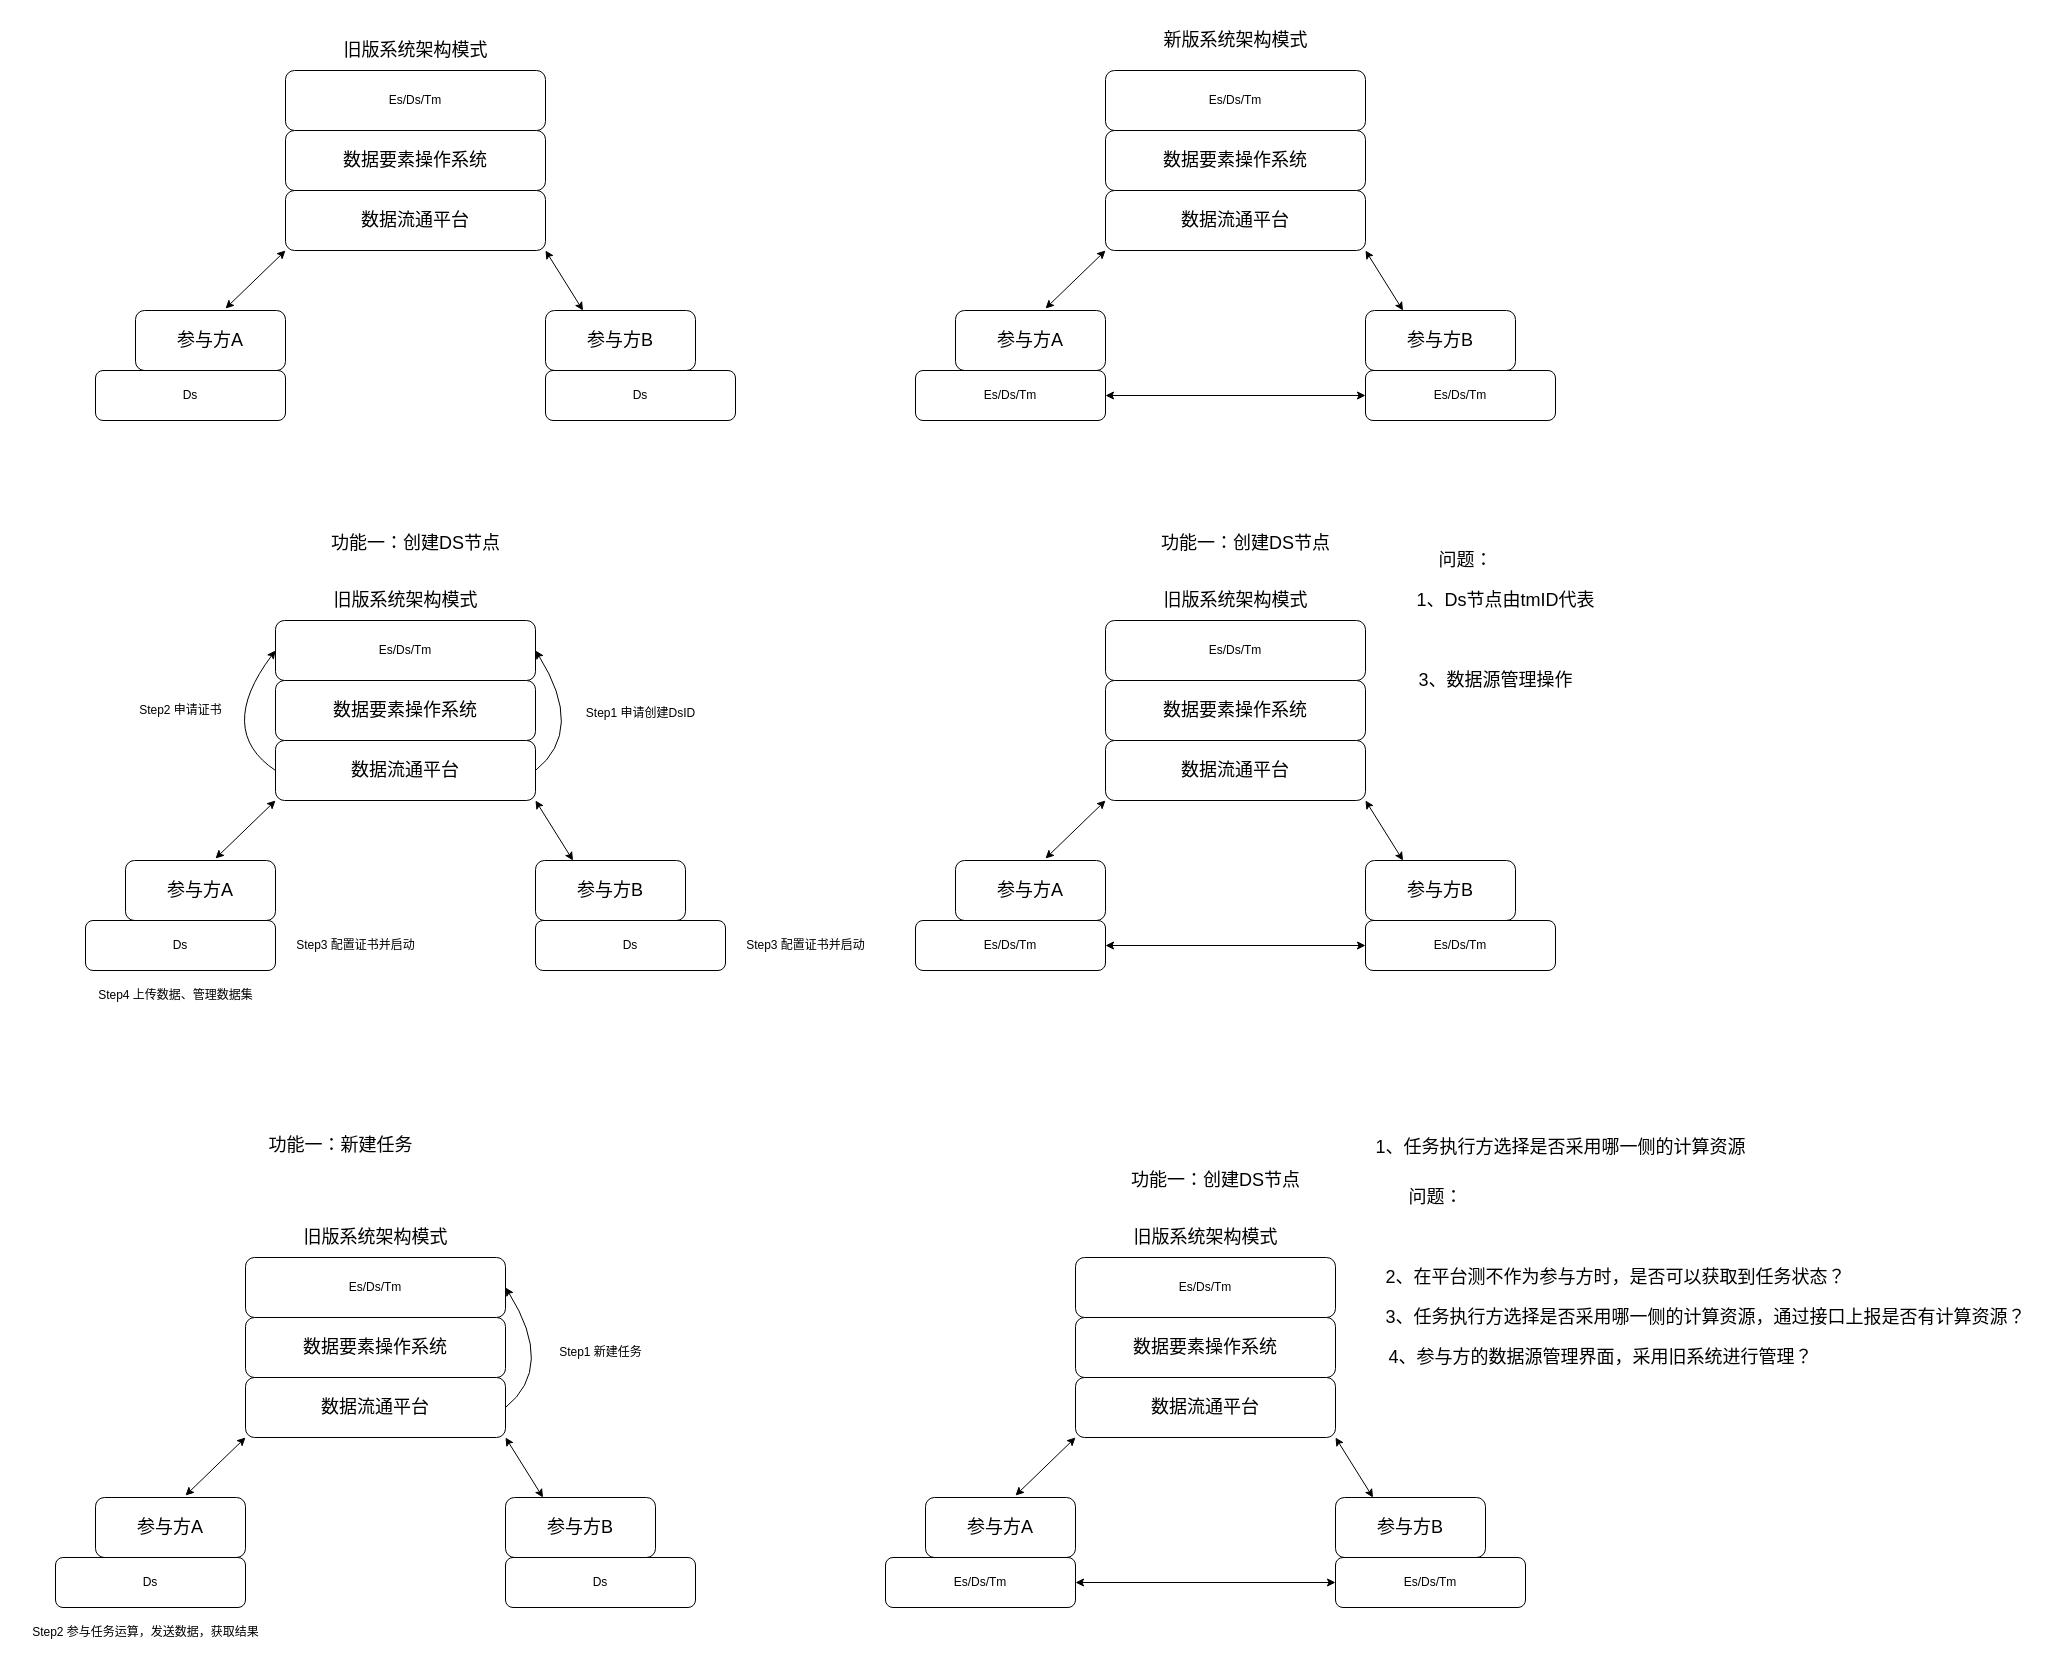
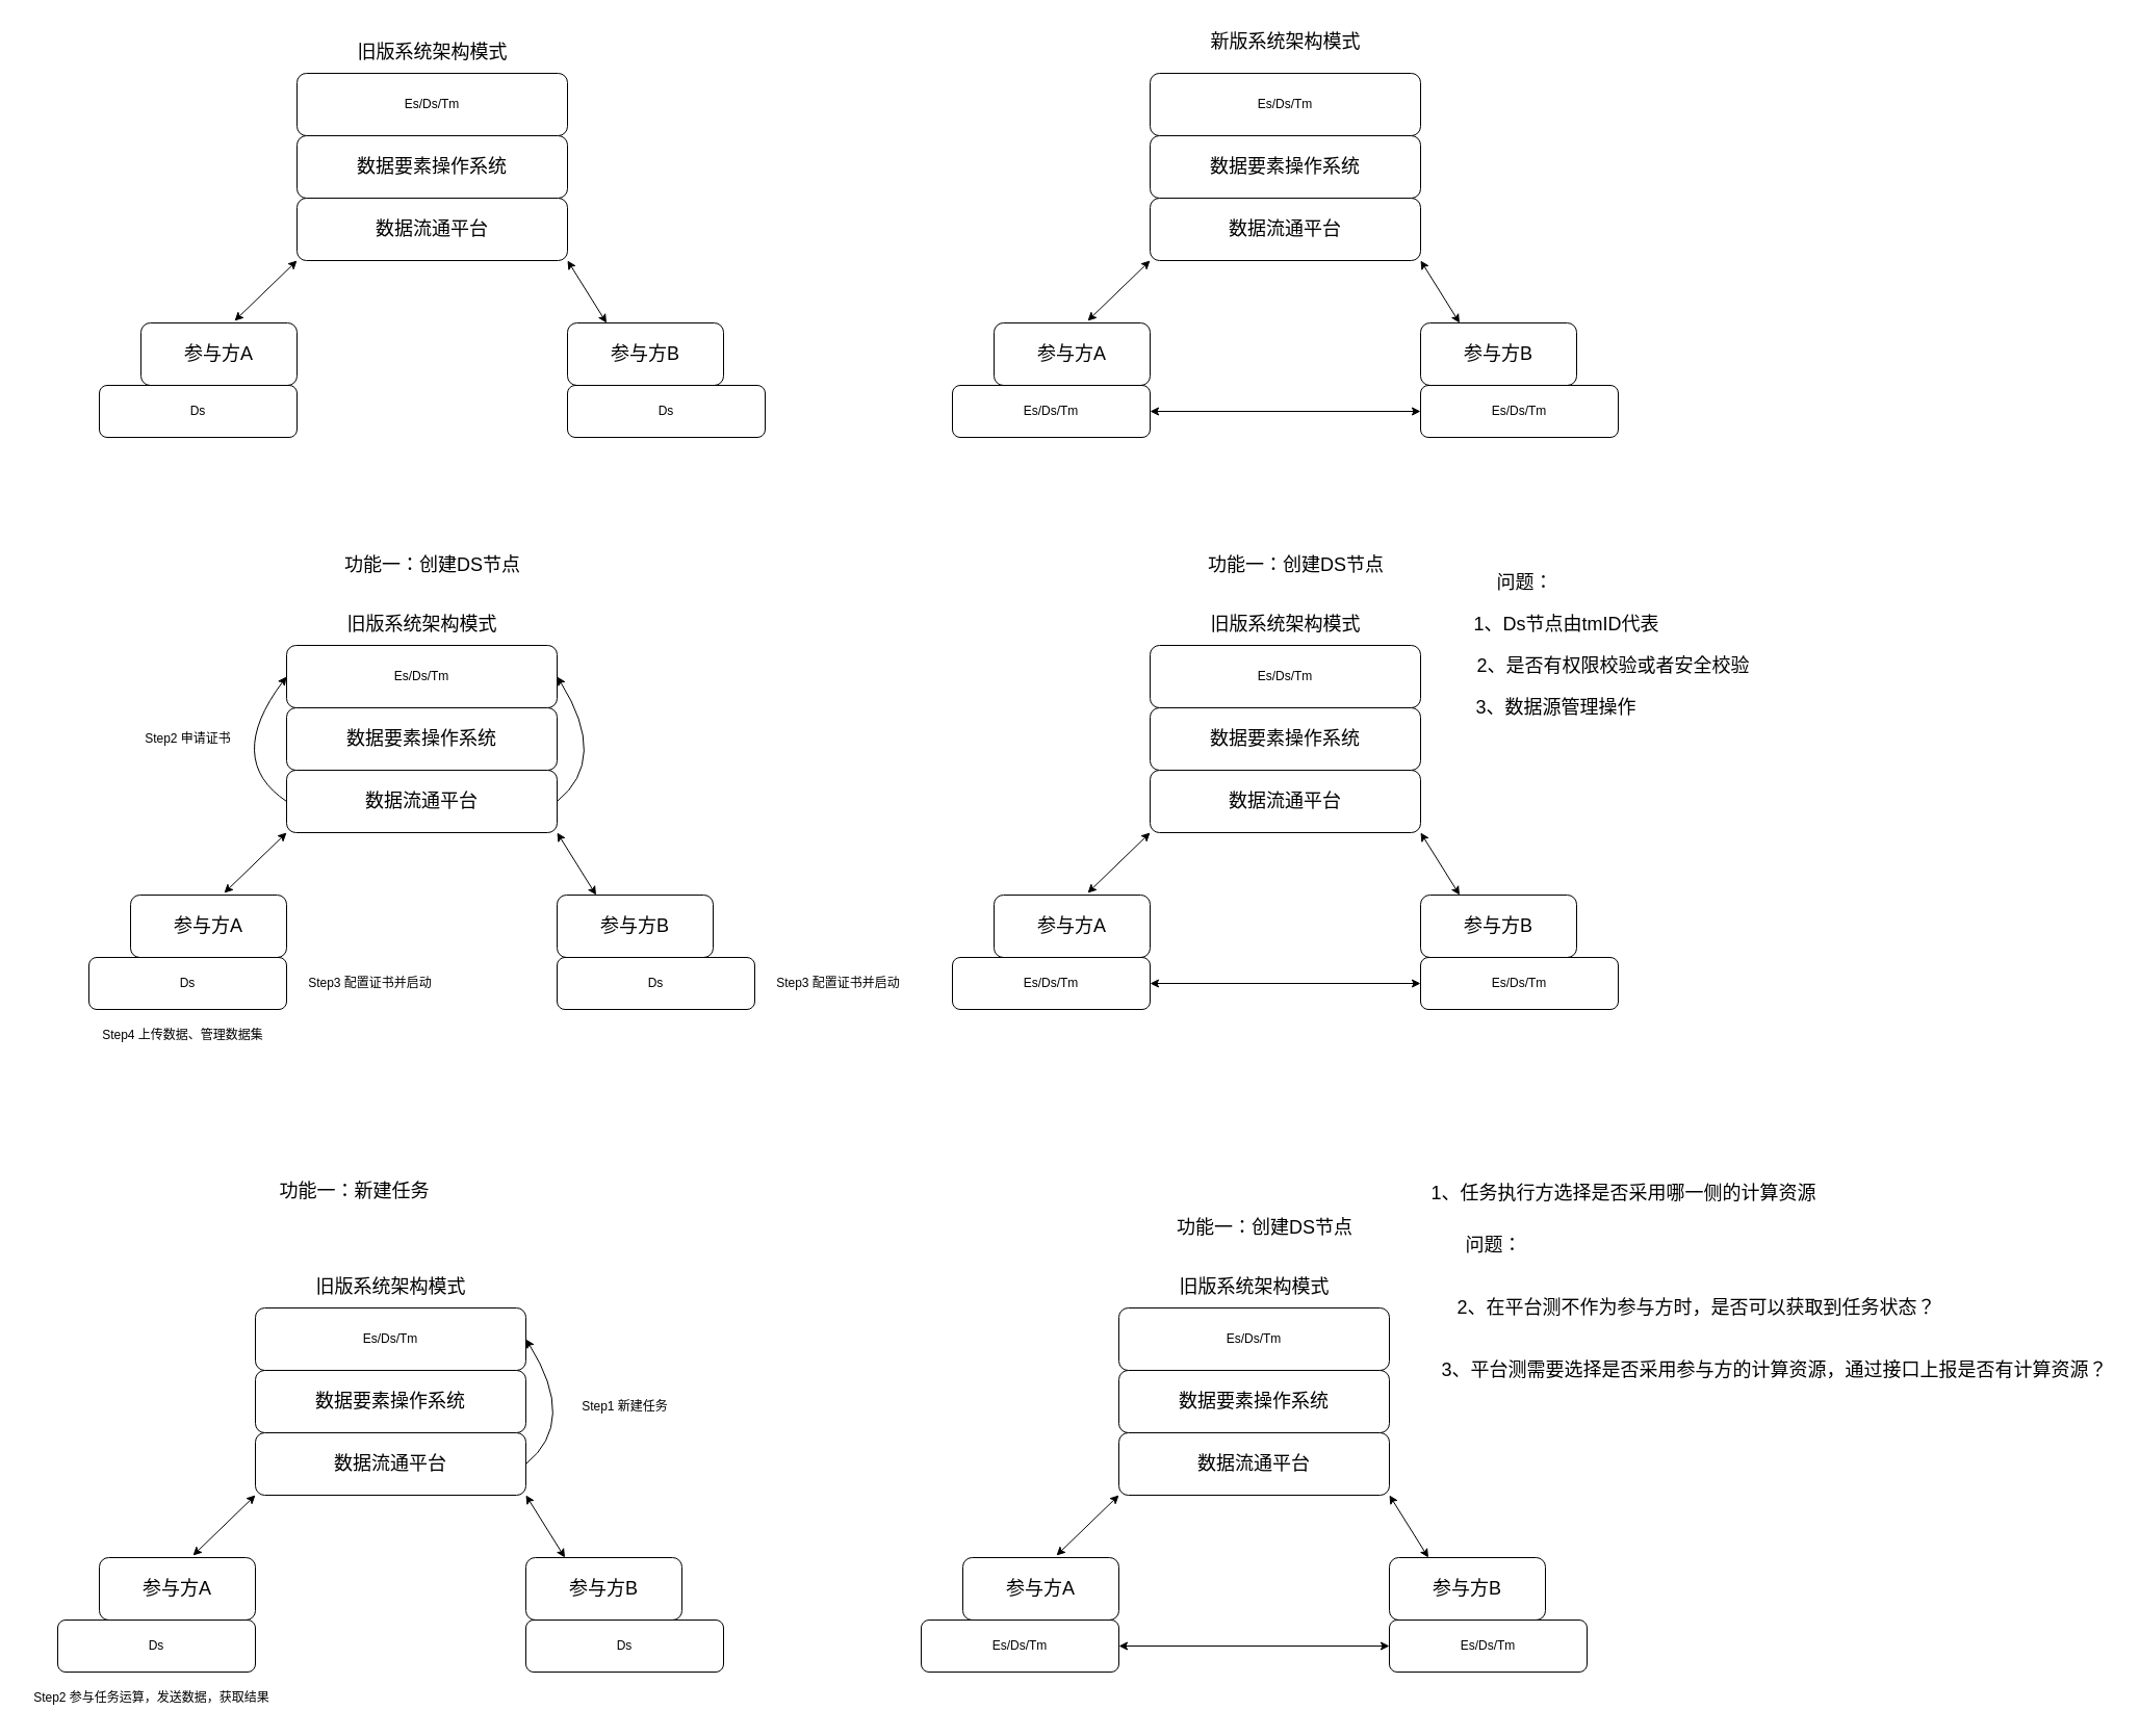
+ <mxCell id="55" value="&lt;font style=&quot;font-size: 18px;&quot;&gt;2、是否有权限校验或者安全校验&lt;/font&gt;" style="text;html=1;align=center;verticalAlign=middle;resizable=0;points=[];autosize=1;strokeColor=none;fillColor=none;" vertex="1" parent="1"><mxGeometry x="1405" y="620" width="290" height="40" as="geometry" /></mxCell>
- <mxCell id="35" value="Step1 申请创建DsID" style="text;html=1;align=center;verticalAlign=middle;resizable=0;points=[];autosize=1;strokeColor=none;fillColor=none;" vertex="1" parent="1"><mxGeometry x="575" y="698" width="130" height="30" as="geometry" /></mxCell>
- <mxCell id="85" value="&lt;font style=&quot;font-size: 18px;&quot;&gt;2、在平台测不作为参与方时，是否可以获取到任务状态？&lt;/font&gt;" style="text;html=1;align=center;verticalAlign=middle;resizable=0;points=[];autosize=1;strokeColor=none;fillColor=none;" vertex="1" parent="1"><mxGeometry x="1375" y="1257" width="480" height="40" as="geometry" /></mxCell>
+ <mxCell id="85" value="&lt;font style=&quot;font-size: 18px;&quot;&gt;2、在平台测不作为参与方时，是否可以获取到任务状态？&lt;/font&gt;" style="text;html=1;align=center;verticalAlign=middle;resizable=0;points=[];autosize=1;strokeColor=none;fillColor=none;" vertex="1" parent="1"><mxGeometry x="1390" y="1237" width="480" height="40" as="geometry" /></mxCell>
- <mxCell id="86" value="&lt;font style=&quot;font-size: 18px;&quot;&gt;3、任务执行方选择是否采用哪一侧的计算资源，通过接口上报是否有计算资源？&lt;/font&gt;" style="text;html=1;align=center;verticalAlign=middle;resizable=0;points=[];autosize=1;strokeColor=none;fillColor=none;" vertex="1" parent="1"><mxGeometry x="1375" y="1297" width="660" height="40" as="geometry" /></mxCell>
+ <mxCell id="86" value="&lt;font style=&quot;font-size: 18px;&quot;&gt;3、平台测需要选择是否采用参与方的计算资源，通过接口上报是否有计算资源？&lt;/font&gt;" style="text;html=1;align=center;verticalAlign=middle;resizable=0;points=[];autosize=1;strokeColor=none;fillColor=none;" vertex="1" parent="1"><mxGeometry x="1375" y="1297" width="660" height="40" as="geometry" /></mxCell>
- <mxCell id="87" value="&lt;font style=&quot;font-size: 18px;&quot;&gt;4、参与方的数据源管理界面，采用旧系统进行管理？&lt;/font&gt;" style="text;html=1;align=center;verticalAlign=middle;resizable=0;points=[];autosize=1;strokeColor=none;fillColor=none;" vertex="1" parent="1"><mxGeometry x="1375" y="1337" width="450" height="40" as="geometry" /></mxCell>
